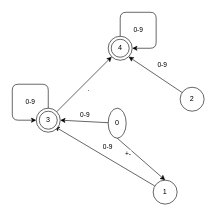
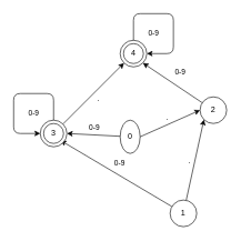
+ <mxCell id="12" value="." style="endArrow=classic;html=1;entryX=0;entryY=0.5;entryDx=0;entryDy=0;exitX=1;exitY=0.5;exitDx=0;exitDy=0;" parent="1" source="3" target="5" edge="1"><mxGeometry y="10" width="50" height="50" relative="1" as="geometry"><mxPoint x="210" y="470" as="sourcePoint" /><mxPoint x="260" y="420" as="targetPoint" /><mxPoint as="offset" /></mxGeometry></mxCell>
+ <mxCell id="6" value="." style="edgeStyle=none;html=1;entryX=0;entryY=1;entryDx=0;entryDy=0;" parent="1" source="8" target="5" edge="1"><mxGeometry x="-0.053" y="8" relative="1" as="geometry"><mxPoint as="offset" /></mxGeometry></mxCell>
- <mxCell id="13" value="" style="endArrow=classic;html=1;entryX=0.5;entryY=0;entryDx=0;entryDy=0;exitX=0.5;exitY=1;exitDx=0;exitDy=0;" parent="1" source="3" target="8" edge="1"><mxGeometry width="50" height="50" relative="1" as="geometry"><mxPoint x="210" y="470" as="sourcePoint" /><mxPoint x="260" y="420" as="targetPoint" /></mxGeometry></mxCell>
- <mxCell id="14" value="+-" style="edgeLabel;html=1;align=center;verticalAlign=middle;resizable=0;points=[];" parent="13" vertex="1" connectable="0"><mxGeometry x="-0.322" y="-2" relative="1" as="geometry"><mxPoint x="-8" as="offset" /></mxGeometry></mxCell>
